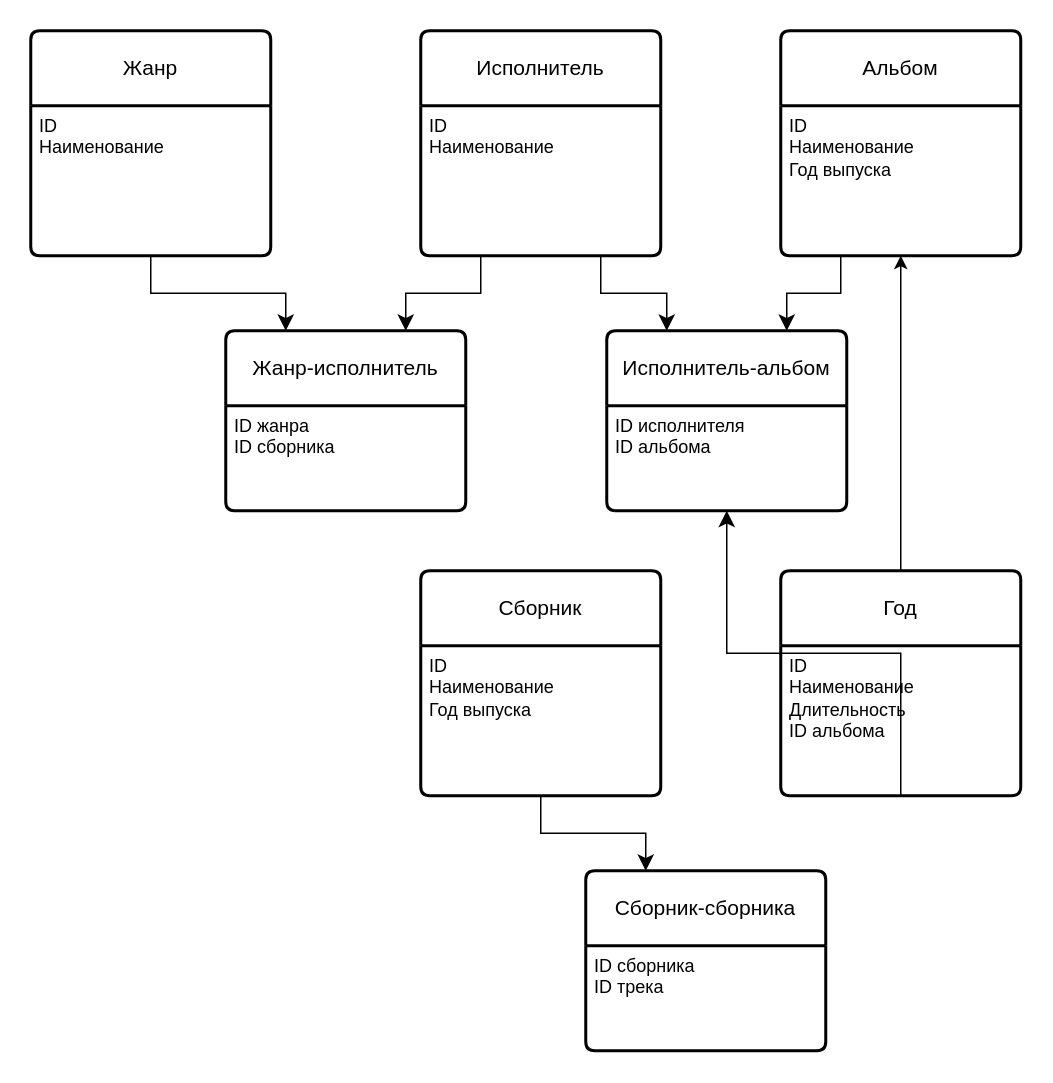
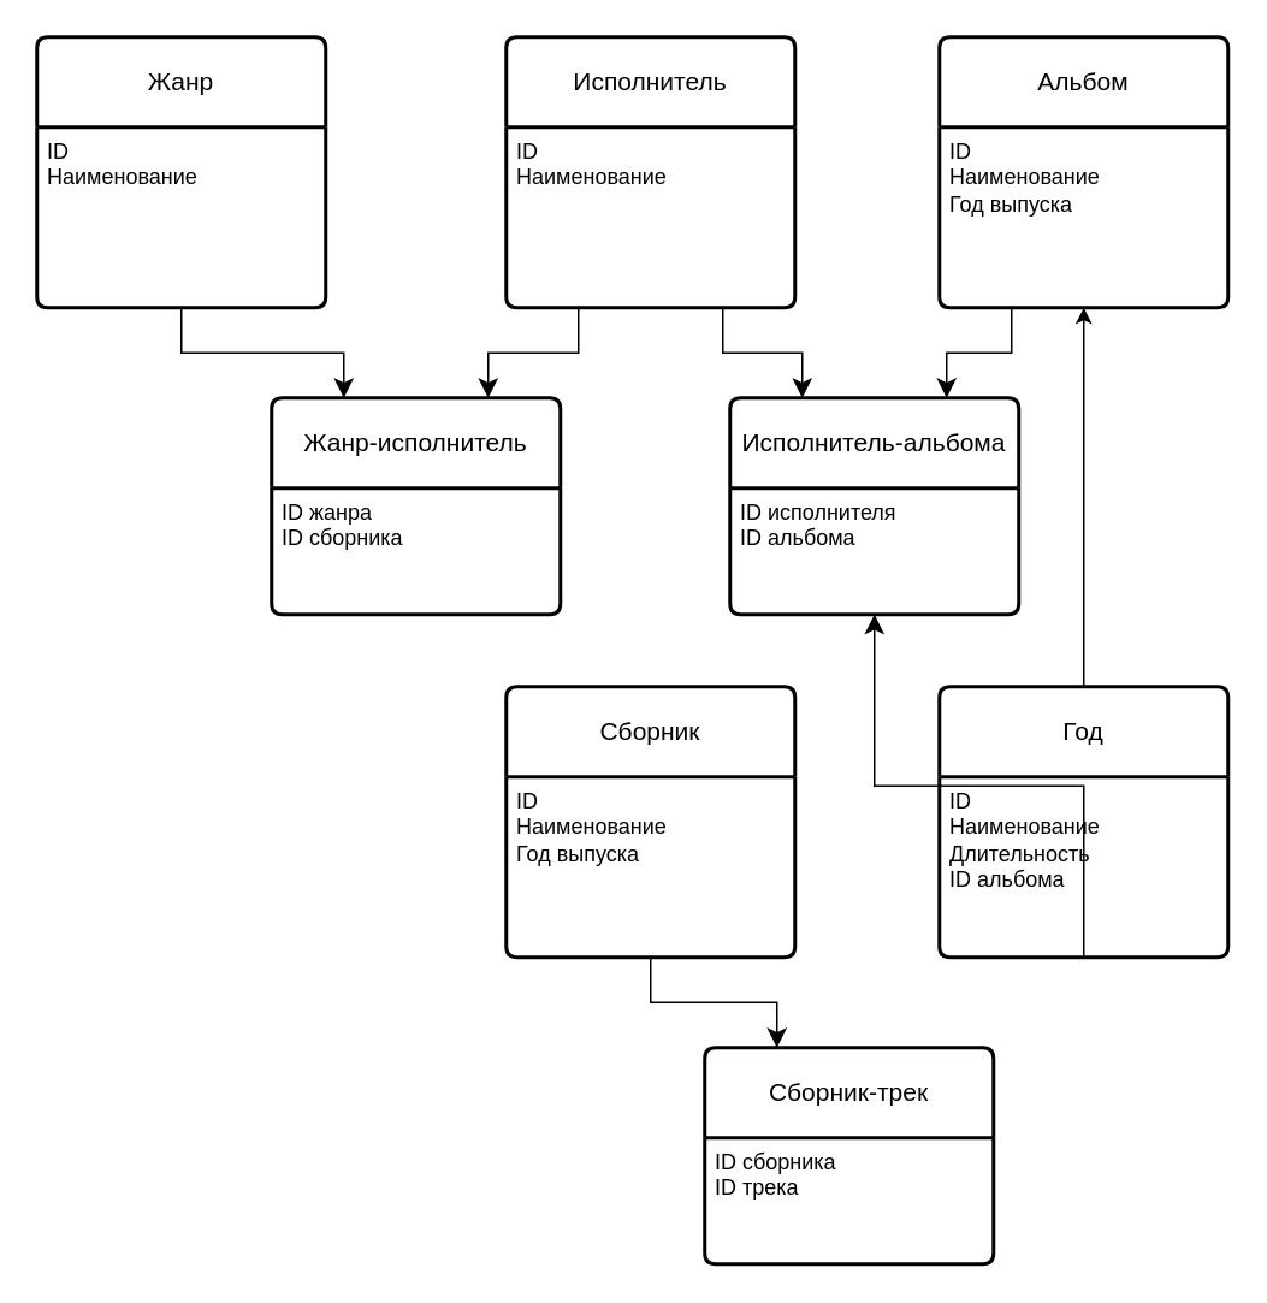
- <mxCell id="18" value="Исполнитель-альбом" style="swimlane;childLayout=stackLayout;horizontal=1;startSize=50;horizontalStack=0;rounded=1;fontSize=14;fontStyle=0;strokeWidth=2;resizeParent=0;resizeLast=1;shadow=0;dashed=0;align=center;arcSize=4;whiteSpace=wrap;html=1;" vertex="1" parent="1"><mxGeometry x="404" y="220" width="160" height="120" as="geometry" /></mxCell>
+ <mxCell id="18" value="Исполнитель-альбома" style="swimlane;childLayout=stackLayout;horizontal=1;startSize=50;horizontalStack=0;rounded=1;fontSize=14;fontStyle=0;strokeWidth=2;resizeParent=0;resizeLast=1;shadow=0;dashed=0;align=center;arcSize=4;whiteSpace=wrap;html=1;" vertex="1" parent="1"><mxGeometry x="404" y="220" width="160" height="120" as="geometry" /></mxCell>
- <mxCell id="14" value="Сборник-сборника" style="swimlane;childLayout=stackLayout;horizontal=1;startSize=50;horizontalStack=0;rounded=1;fontSize=14;fontStyle=0;strokeWidth=2;resizeParent=0;resizeLast=1;shadow=0;dashed=0;align=center;arcSize=4;whiteSpace=wrap;html=1;" vertex="1" parent="1"><mxGeometry x="390" y="580" width="160" height="120" as="geometry" /></mxCell>
+ <mxCell id="14" value="Сборник-трек" style="swimlane;childLayout=stackLayout;horizontal=1;startSize=50;horizontalStack=0;rounded=1;fontSize=14;fontStyle=0;strokeWidth=2;resizeParent=0;resizeLast=1;shadow=0;dashed=0;align=center;arcSize=4;whiteSpace=wrap;html=1;" vertex="1" parent="1"><mxGeometry x="390" y="580" width="160" height="120" as="geometry" /></mxCell>
